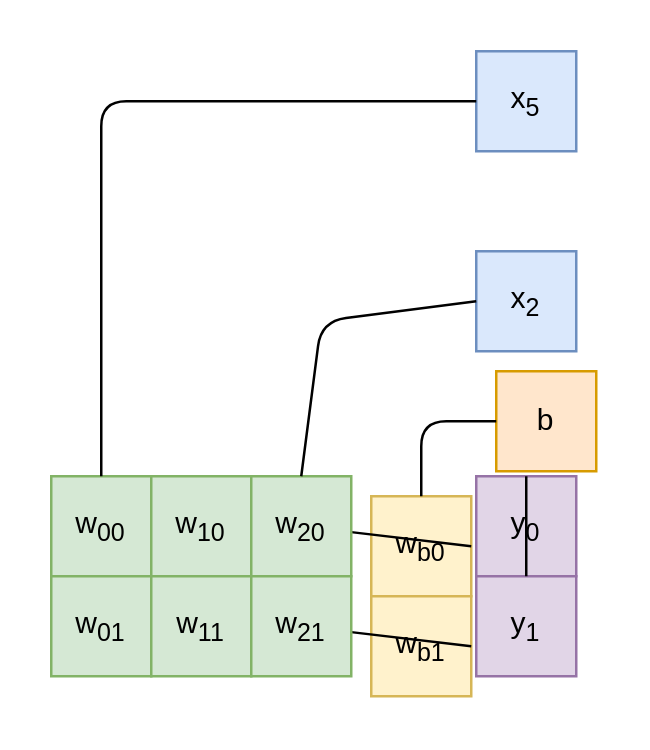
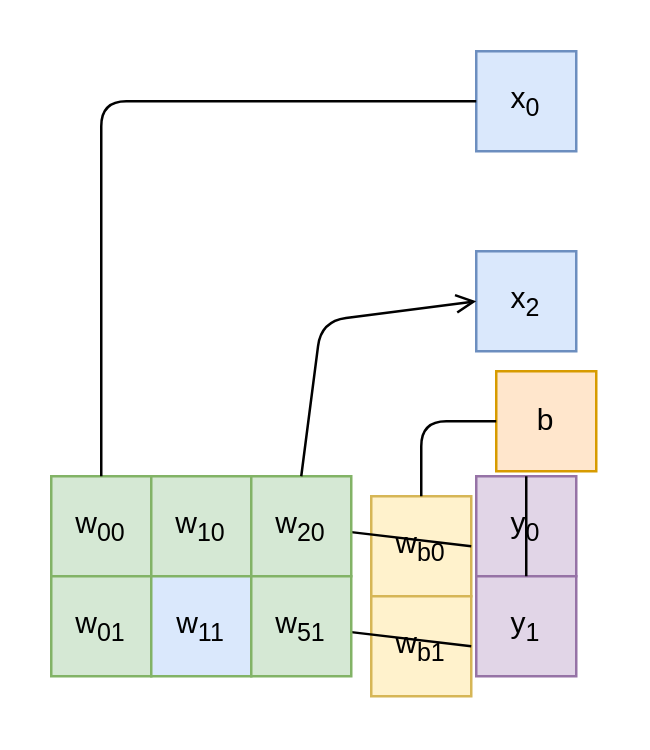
- <mxCell id="2" value="x&lt;sub&gt;5&lt;/sub&gt;" style="rounded=0;whiteSpace=wrap;html=1;fillColor=#dae8fc;strokeColor=#6c8ebf;" parent="1" vertex="1"><mxGeometry x="190" y="20" width="40" height="40" as="geometry" /></mxCell>
+ <mxCell id="2" value="x&lt;sub&gt;0&lt;/sub&gt;" style="rounded=0;whiteSpace=wrap;html=1;fillColor=#dae8fc;strokeColor=#6c8ebf;" parent="1" vertex="1"><mxGeometry x="190" y="20" width="40" height="40" as="geometry" /></mxCell>
- <mxCell id="20" value="" style="endArrow=none;html=1;entryX=0;entryY=0.5;entryDx=0;entryDy=0;exitX=0.5;exitY=0;exitDx=0;exitDy=0;" edge="1" parent="1" source="17" target="19"><mxGeometry width="50" height="50" relative="1" as="geometry"><mxPoint x="20" y="340" as="sourcePoint" /><mxPoint x="70" y="290" as="targetPoint" /><Array as="points"><mxPoint x="128" y="128" /></Array></mxGeometry></mxCell>
+ <mxCell id="20" value="" style="endArrow=open;html=1;entryX=0;entryY=0.5;entryDx=0;entryDy=0;exitX=0.5;exitY=0;exitDx=0;exitDy=0;" edge="1" parent="1" source="17" target="19"><mxGeometry width="50" height="50" relative="1" as="geometry"><mxPoint x="20" y="340" as="sourcePoint" /><mxPoint x="70" y="290" as="targetPoint" /><Array as="points"><mxPoint x="128" y="128" /></Array></mxGeometry></mxCell>
- <mxCell id="8" value="w&lt;sub&gt;11&lt;/sub&gt;" style="whiteSpace=wrap;html=1;aspect=fixed;fillColor=#d5e8d4;strokeColor=#82b366;" parent="1" vertex="1"><mxGeometry x="60" y="230" width="40" height="40" as="geometry" /></mxCell>
+ <mxCell id="8" value="w&lt;sub&gt;11&lt;/sub&gt;" style="whiteSpace=wrap;html=1;aspect=fixed;fillColor=#dae8fc;strokeColor=#82b366;" parent="1" vertex="1"><mxGeometry x="60" y="230" width="40" height="40" as="geometry" /></mxCell>
- <mxCell id="18" value="w&lt;sub&gt;21&lt;/sub&gt;" style="whiteSpace=wrap;html=1;aspect=fixed;fillColor=#d5e8d4;strokeColor=#82b366;" vertex="1" parent="1"><mxGeometry x="100" y="230" width="40" height="40" as="geometry" /></mxCell>
+ <mxCell id="18" value="w&lt;sub&gt;51&lt;/sub&gt;" style="whiteSpace=wrap;html=1;aspect=fixed;fillColor=#d5e8d4;strokeColor=#82b366;" vertex="1" parent="1"><mxGeometry x="100" y="230" width="40" height="40" as="geometry" /></mxCell>
